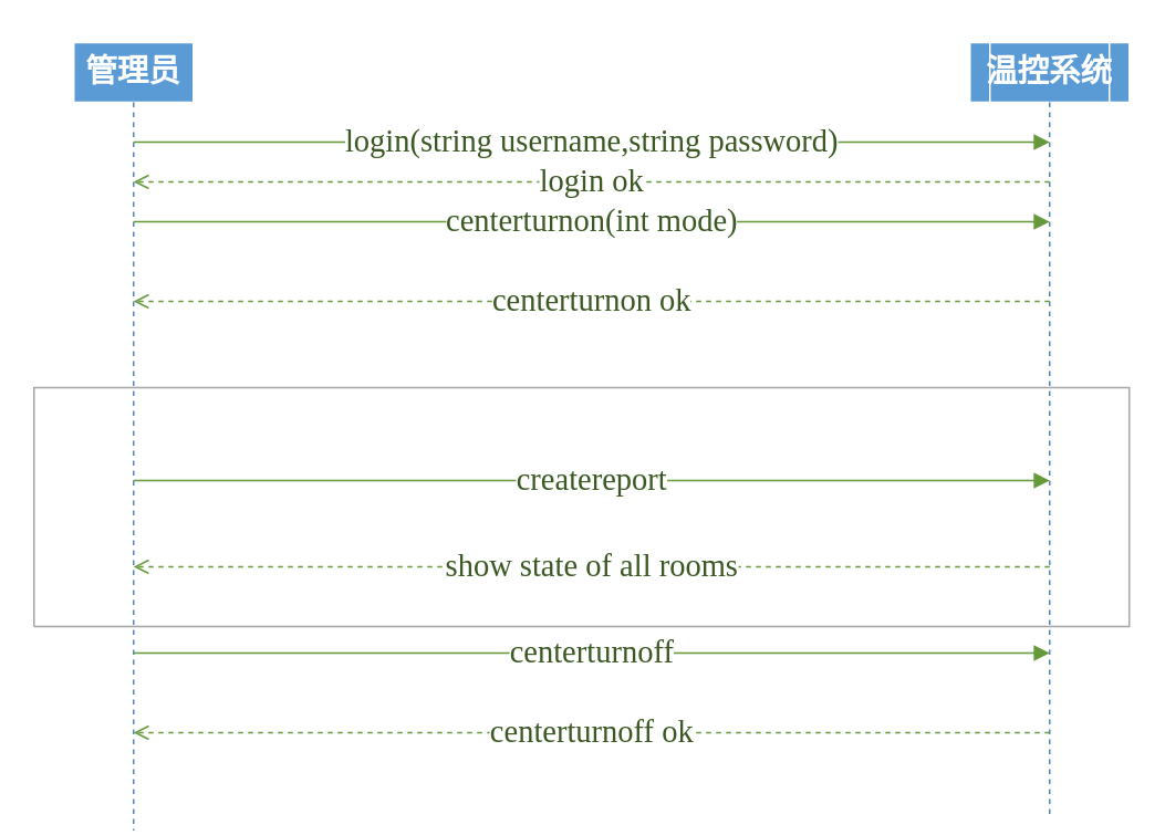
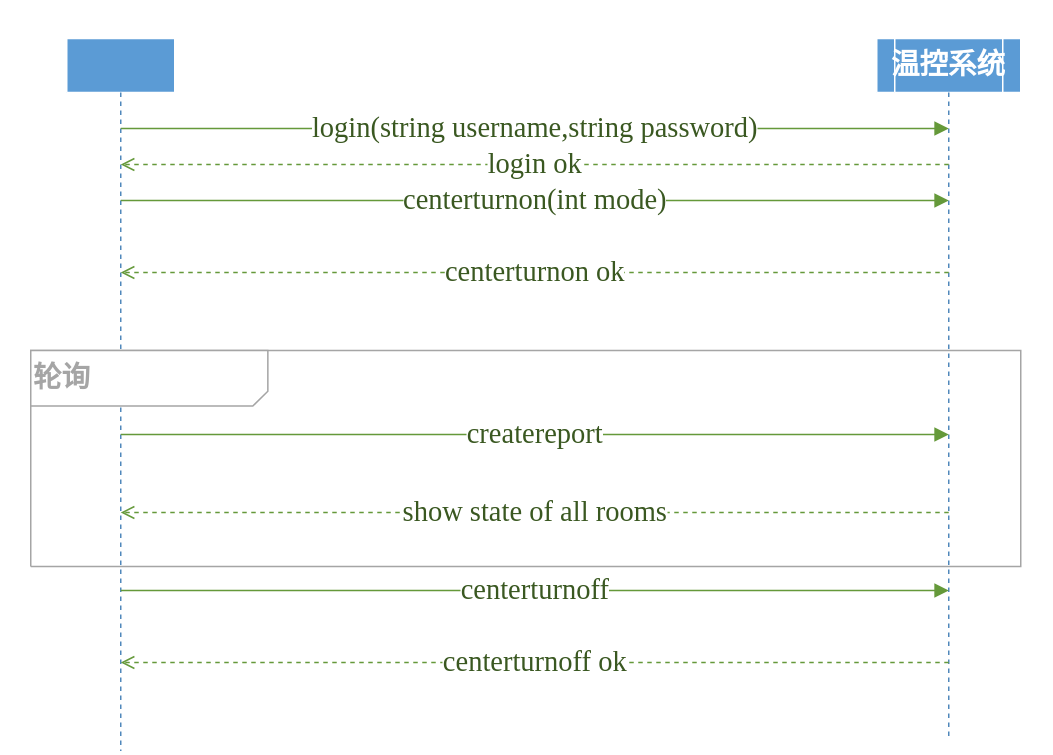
- <mxCell id="6" value="&lt;font style=&quot;font-size:19px;font-family:SimSun;color:#ffffff;direction:ltr;letter-spacing:0px;line-height:120%;opacity:1&quot;&gt;&lt;b&gt;管理员&lt;br/&gt;&lt;/b&gt;&lt;/font&gt;" parent="2" style="text;vsdxID=1;fillColor=none;gradientColor=none;strokeColor=none;labelBackgroundColor=none;rounded=0;html=1;whiteSpace=wrap;verticalAlign=middle;align=center;;html=1;" vertex="1"><mxGeometry as="geometry" width="72" height="36" /></mxCell>
+ <mxCell id="13" value="&lt;font style=&quot;font-size:19px;font-family:SimSun;color:#a5a5a5;direction:ltr;letter-spacing:0px;line-height:120%;opacity:1&quot;&gt;&lt;b&gt;轮询&lt;br/&gt;&lt;/b&gt;&lt;/font&gt;" parent="12" style="verticalAlign=middle;align=left;vsdxID=16;fillColor=#ffffff;gradientColor=none;shape=stencil(nZHBDoIwDIafptelthDjGfE9SBhucW5kTJS3d0sPIgcTvP1/+7Vp/gI3k+lGDYRTiuGmn7ZPBvgMRNYbHW3KCrgFboYQ9TWGh+/Fj10hi7qHuWx4yRyWCcJF3AHFXwR11q9QIlXxDpzVqf7Cj6yqPfyP5fgfuDk4i08ug3VOYl33tznmkvyA2zc=);strokeColor=#a5a5a5;labelBackgroundColor=none;rounded=0;html=1;whiteSpace=wrap;" vertex="1"><mxGeometry as="geometry" width="660" height="37" /></mxCell>
